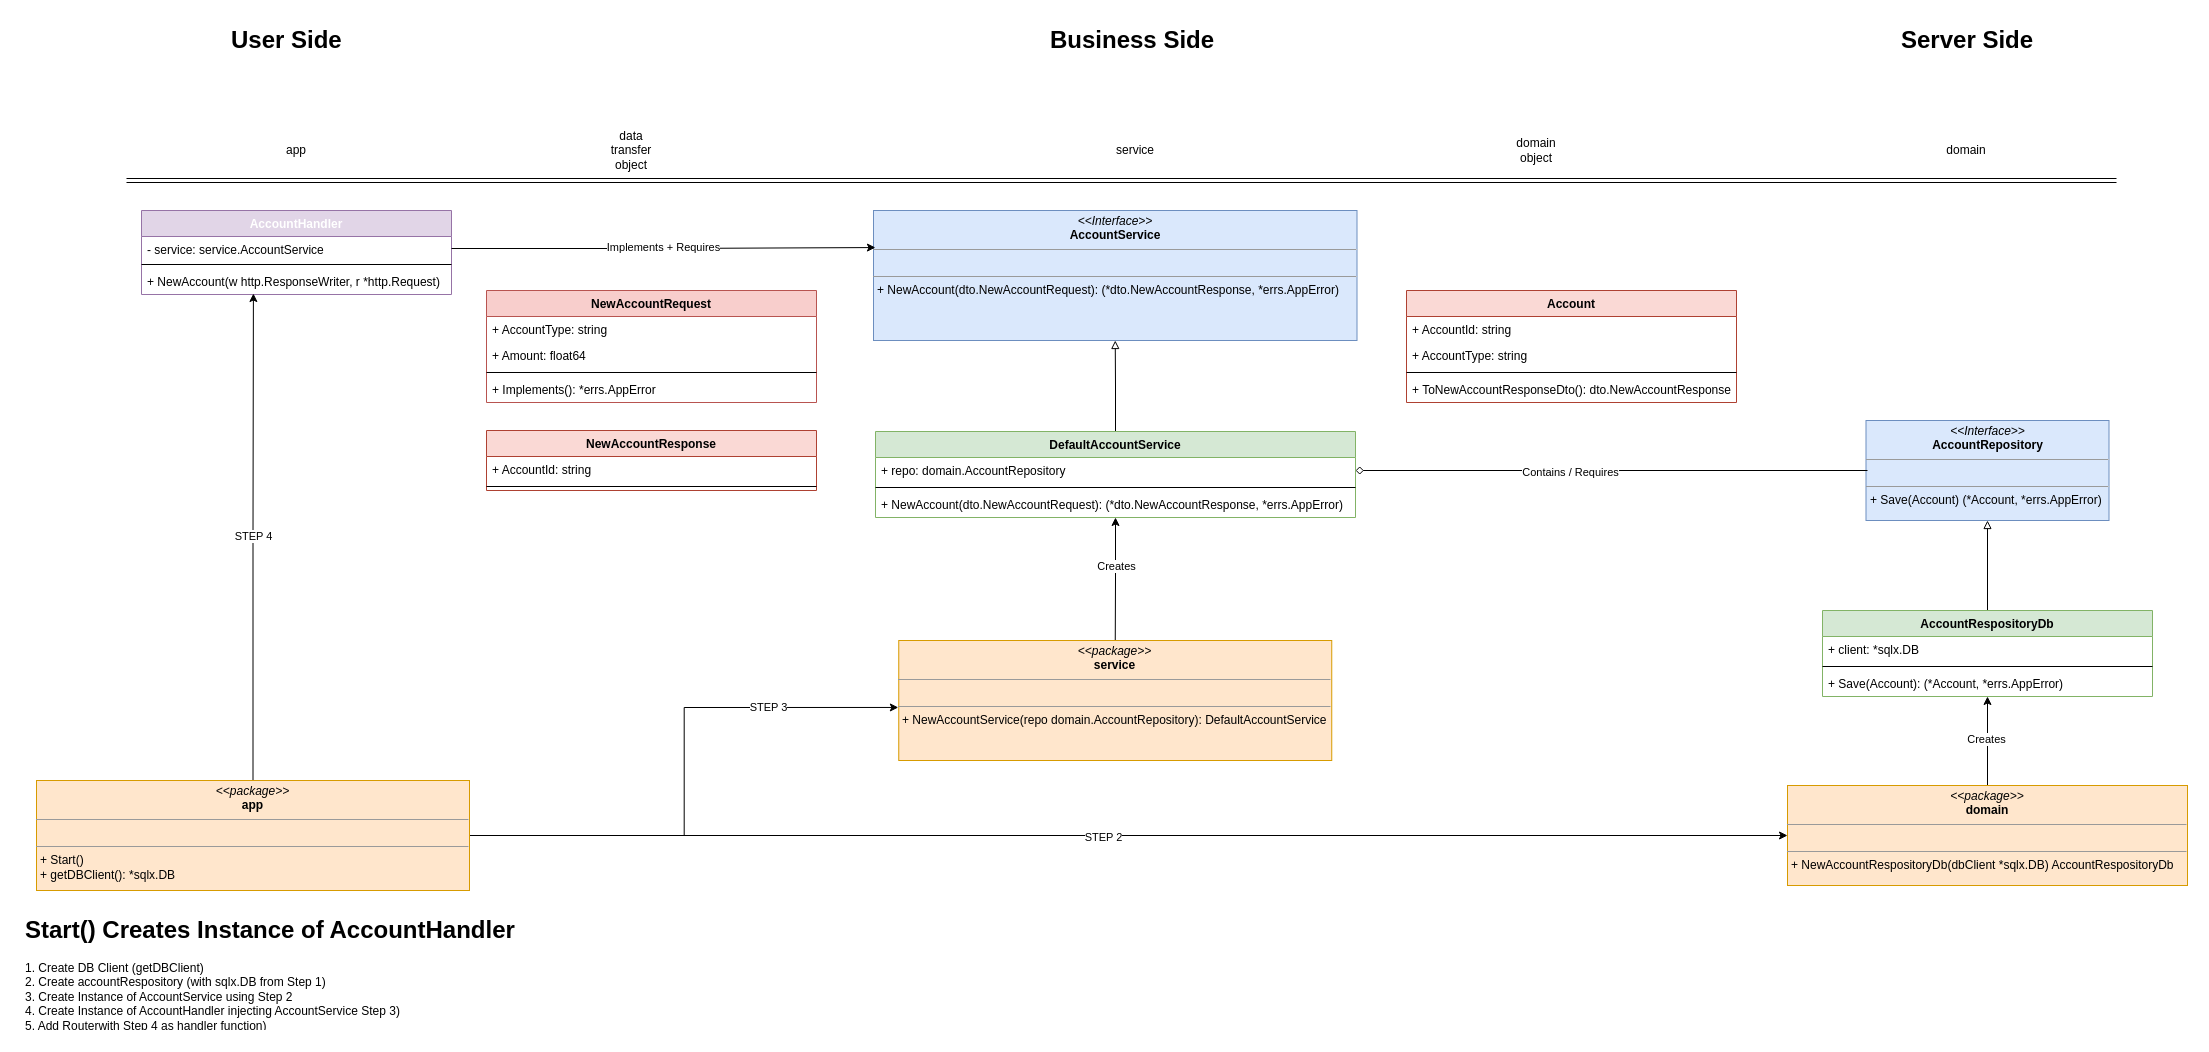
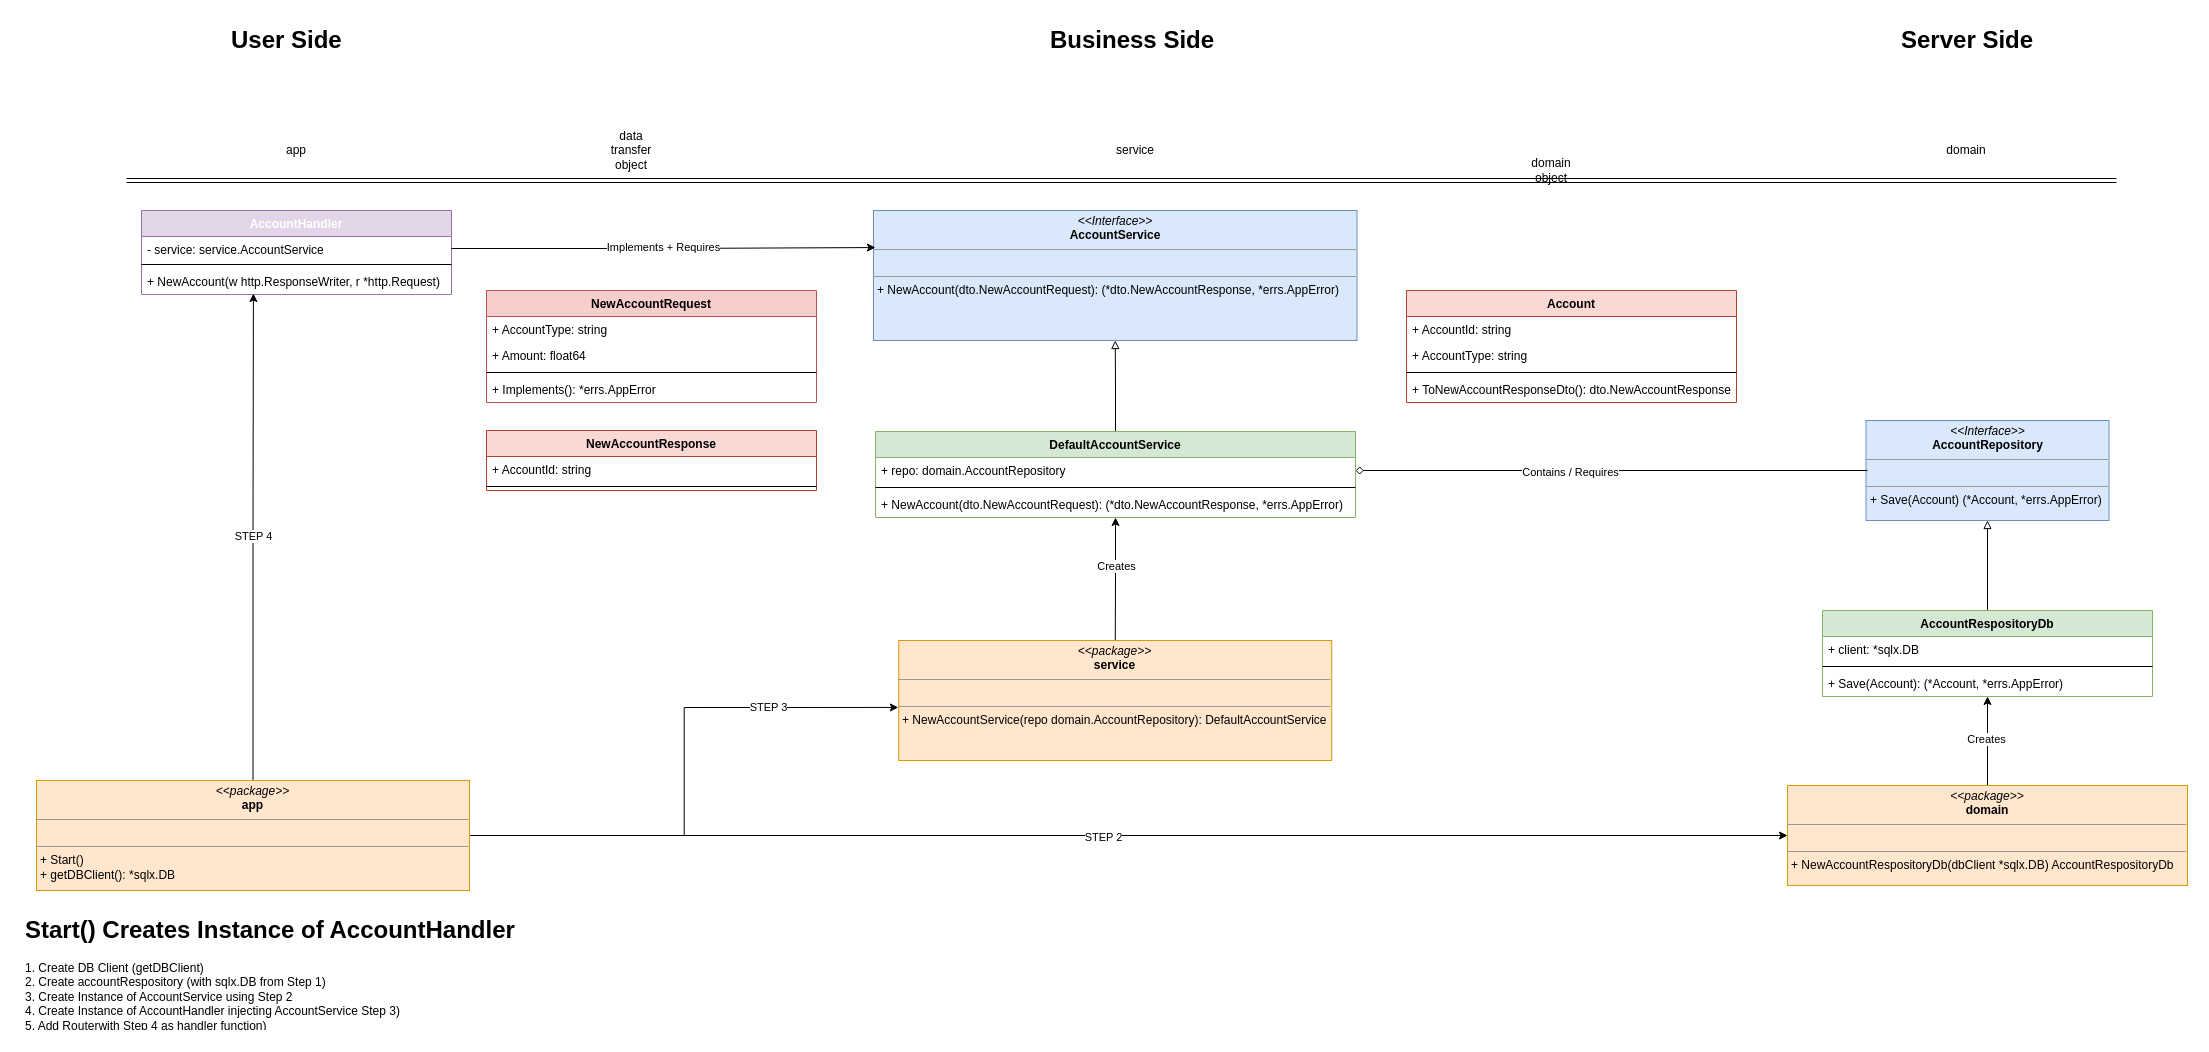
- <mxCell id="4" value="domain&lt;br&gt;object" style="text;html=1;strokeColor=none;fillColor=none;align=center;verticalAlign=middle;whiteSpace=wrap;rounded=0;" parent="1" vertex="1"><mxGeometry x="1496" y="140" width="80" height="20" as="geometry" /></mxCell>
+ <mxCell id="4" value="domain&lt;br&gt;object" style="text;html=1;strokeColor=none;fillColor=none;align=center;verticalAlign=middle;whiteSpace=wrap;rounded=0;" parent="1" vertex="1"><mxGeometry x="1511" y="160" width="80" height="20" as="geometry" /></mxCell>
